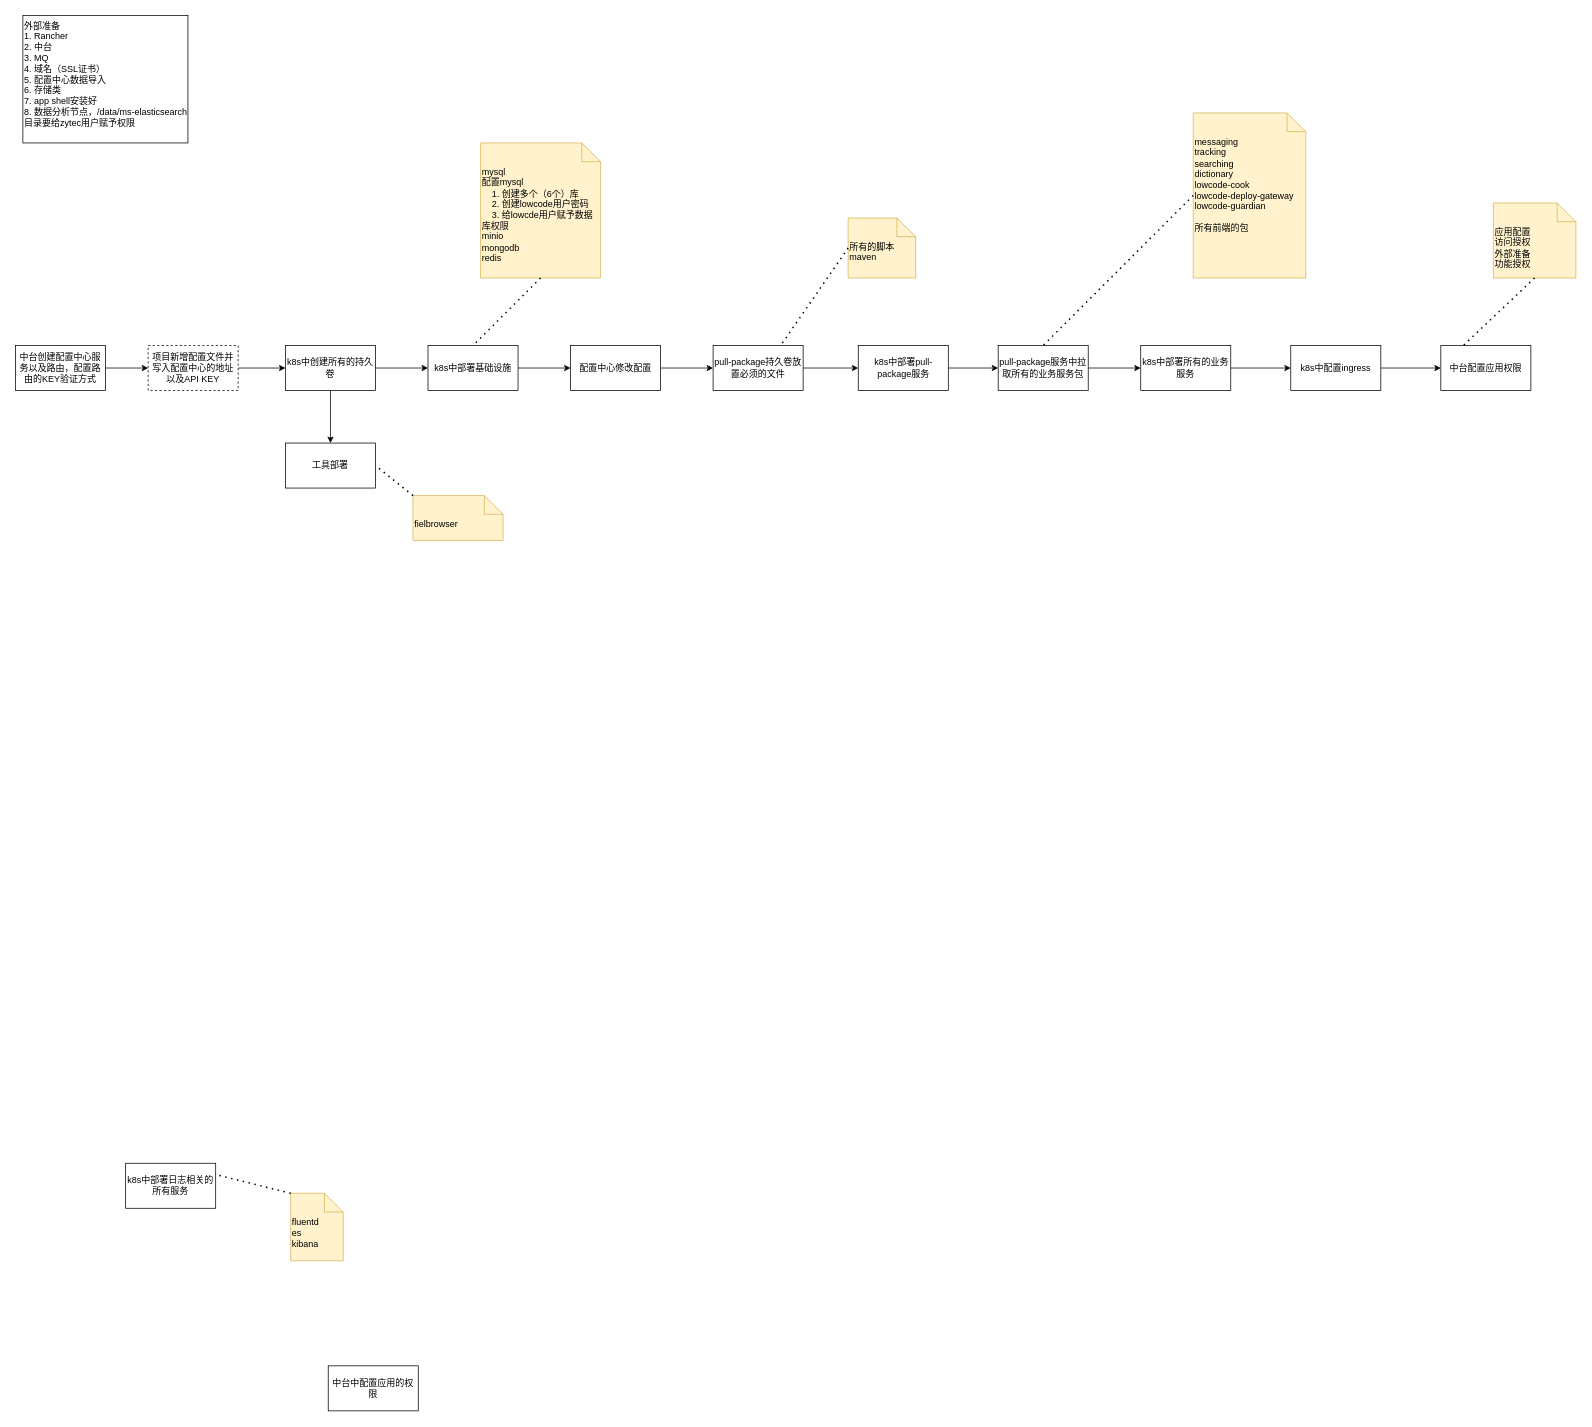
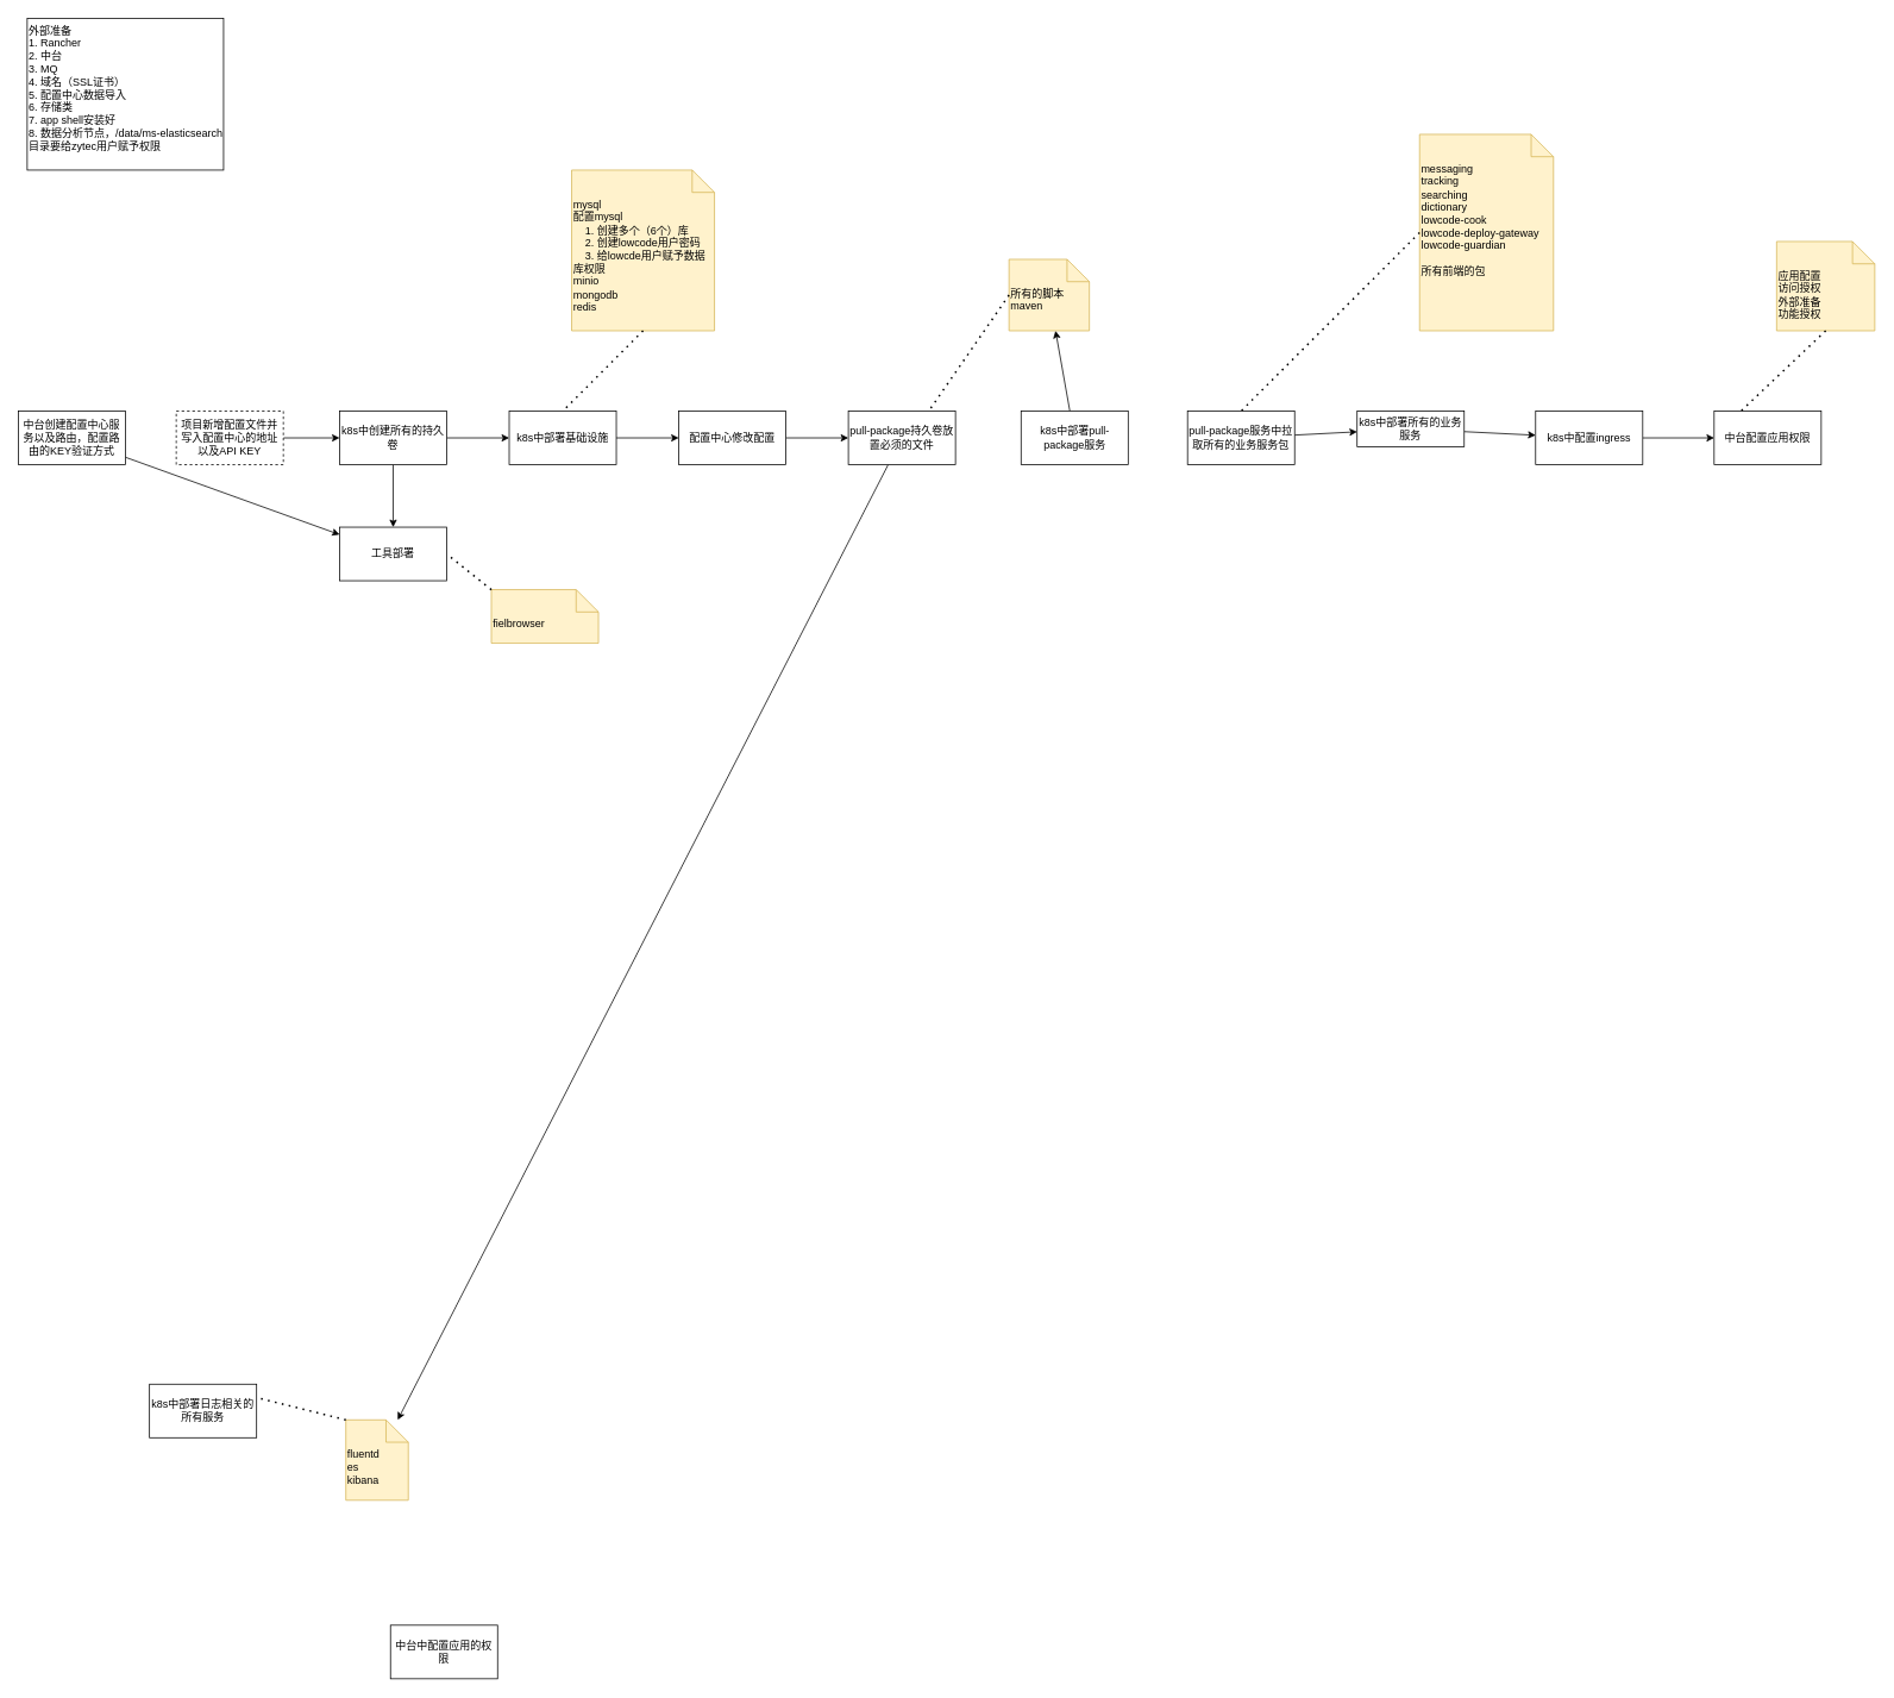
- <mxCell id="7" value="" style="edgeStyle=none;rounded=0;orthogonalLoop=1;jettySize=auto;html=1;" edge="1" parent="1" source="8" target="6"><mxGeometry relative="1" as="geometry" /></mxCell>
+ <mxCell id="7" value="" style="edgeStyle=none;rounded=0;orthogonalLoop=1;jettySize=auto;html=1;" edge="1" parent="1" source="8" target="33"><mxGeometry relative="1" as="geometry" /></mxCell>
- <mxCell id="15" value="" style="edgeStyle=none;rounded=0;orthogonalLoop=1;jettySize=auto;html=1;" edge="1" parent="1" source="16" target="20"><mxGeometry relative="1" as="geometry" /></mxCell>
+ <mxCell id="15" value="" style="edgeStyle=none;rounded=0;orthogonalLoop=1;jettySize=auto;html=1;" edge="1" parent="1" source="16" target="28"><mxGeometry relative="1" as="geometry" /></mxCell>
- <mxCell id="19" value="" style="edgeStyle=none;rounded=0;orthogonalLoop=1;jettySize=auto;html=1;" edge="1" parent="1" source="20" target="22"><mxGeometry relative="1" as="geometry" /></mxCell>
+ <mxCell id="19" value="" style="edgeStyle=none;rounded=0;orthogonalLoop=1;jettySize=auto;html=1;" edge="1" parent="1" source="20" target="17"><mxGeometry relative="1" as="geometry" /></mxCell>
- <mxCell id="26" value="k8s中部署所有的业务服务" style="rounded=0;whiteSpace=wrap;html=1;" vertex="1" parent="1"><mxGeometry x="1520" y="460" width="120" height="60" as="geometry" /></mxCell>
+ <mxCell id="26" value="k8s中部署所有的业务服务" style="rounded=0;whiteSpace=wrap;html=1;" vertex="1" parent="1"><mxGeometry x="1520" y="460" width="120" height="40" as="geometry" /></mxCell>
